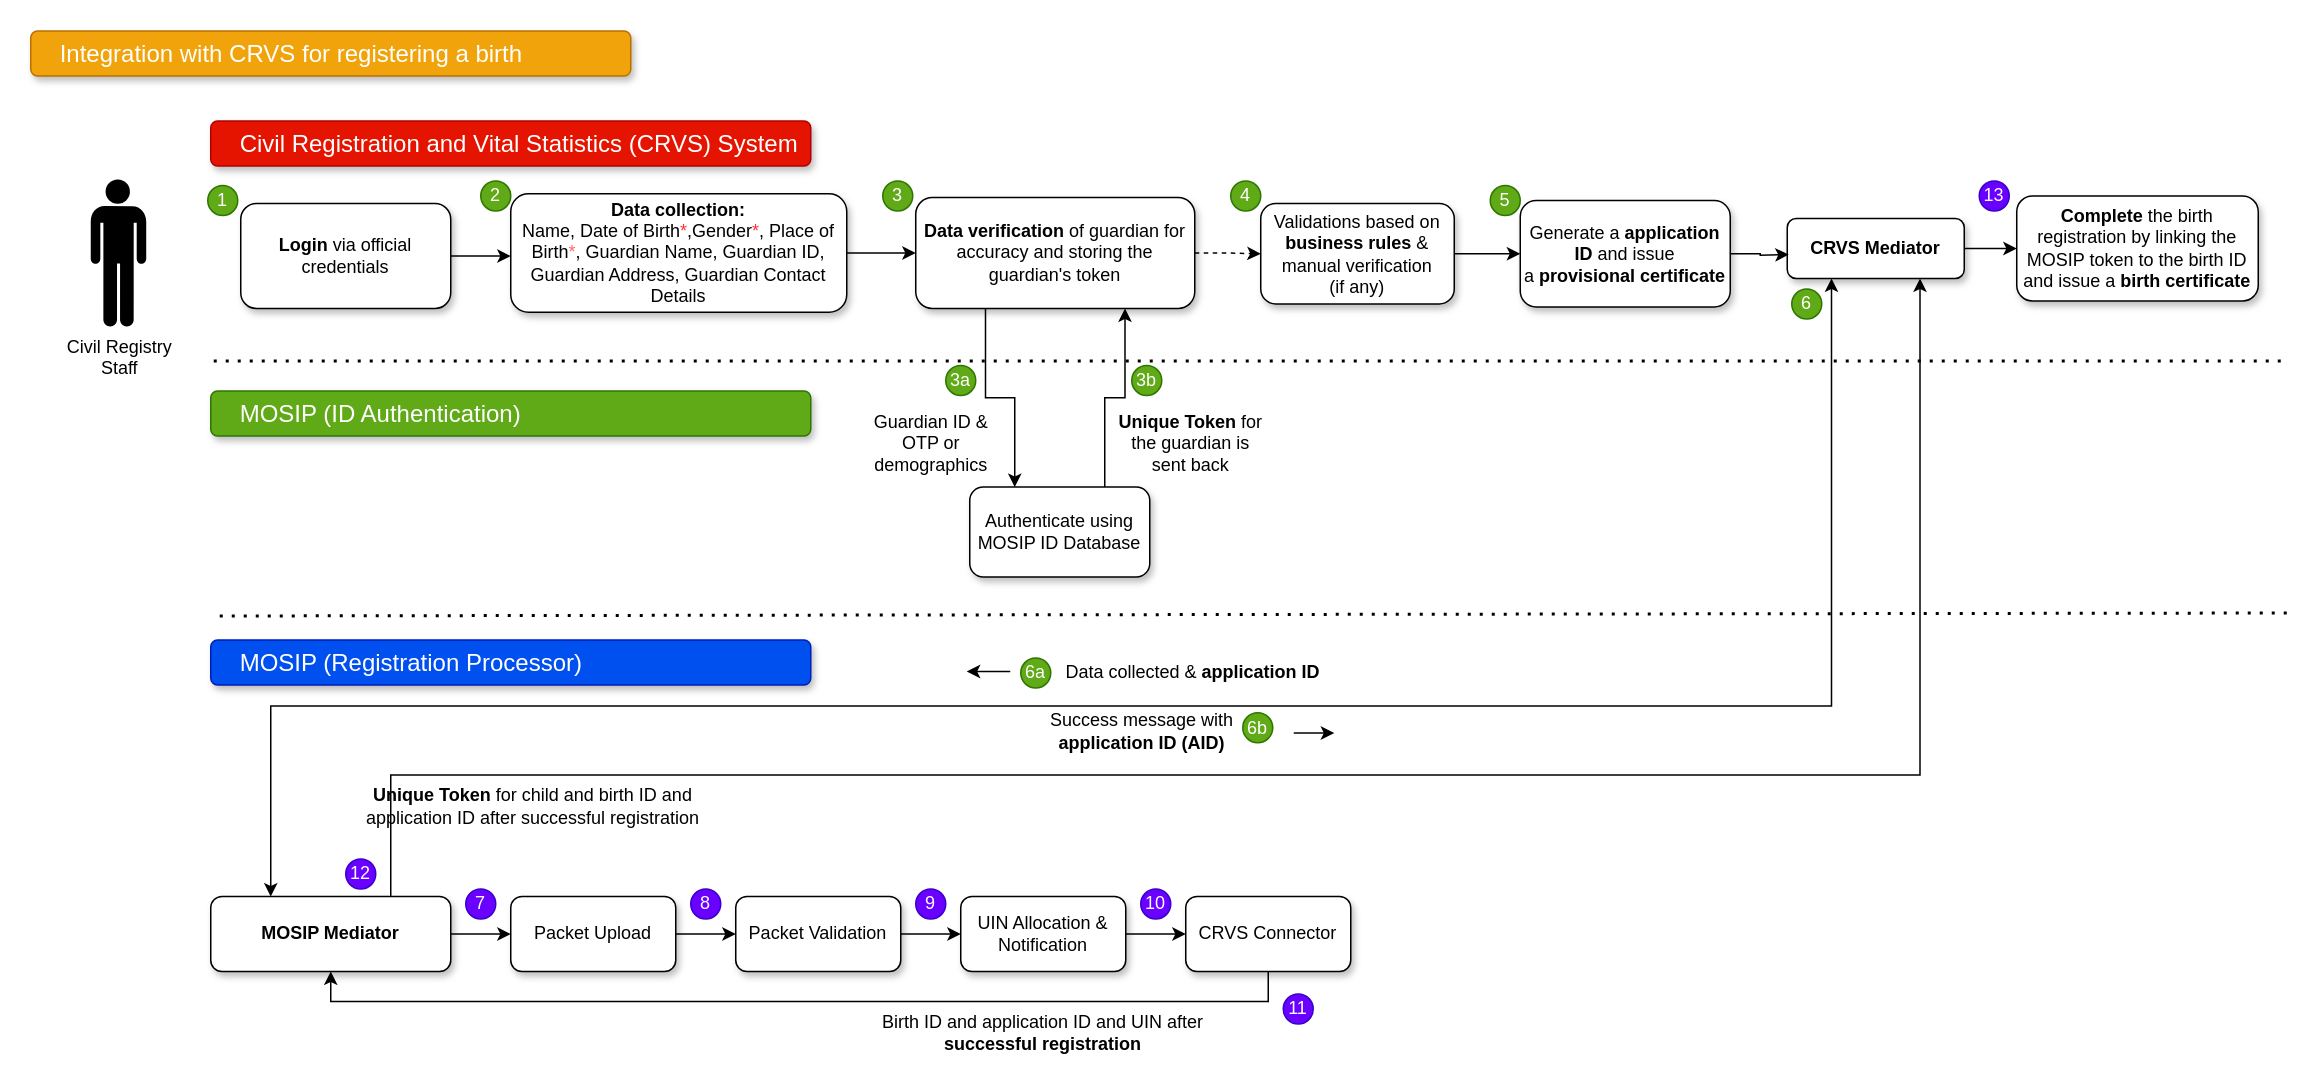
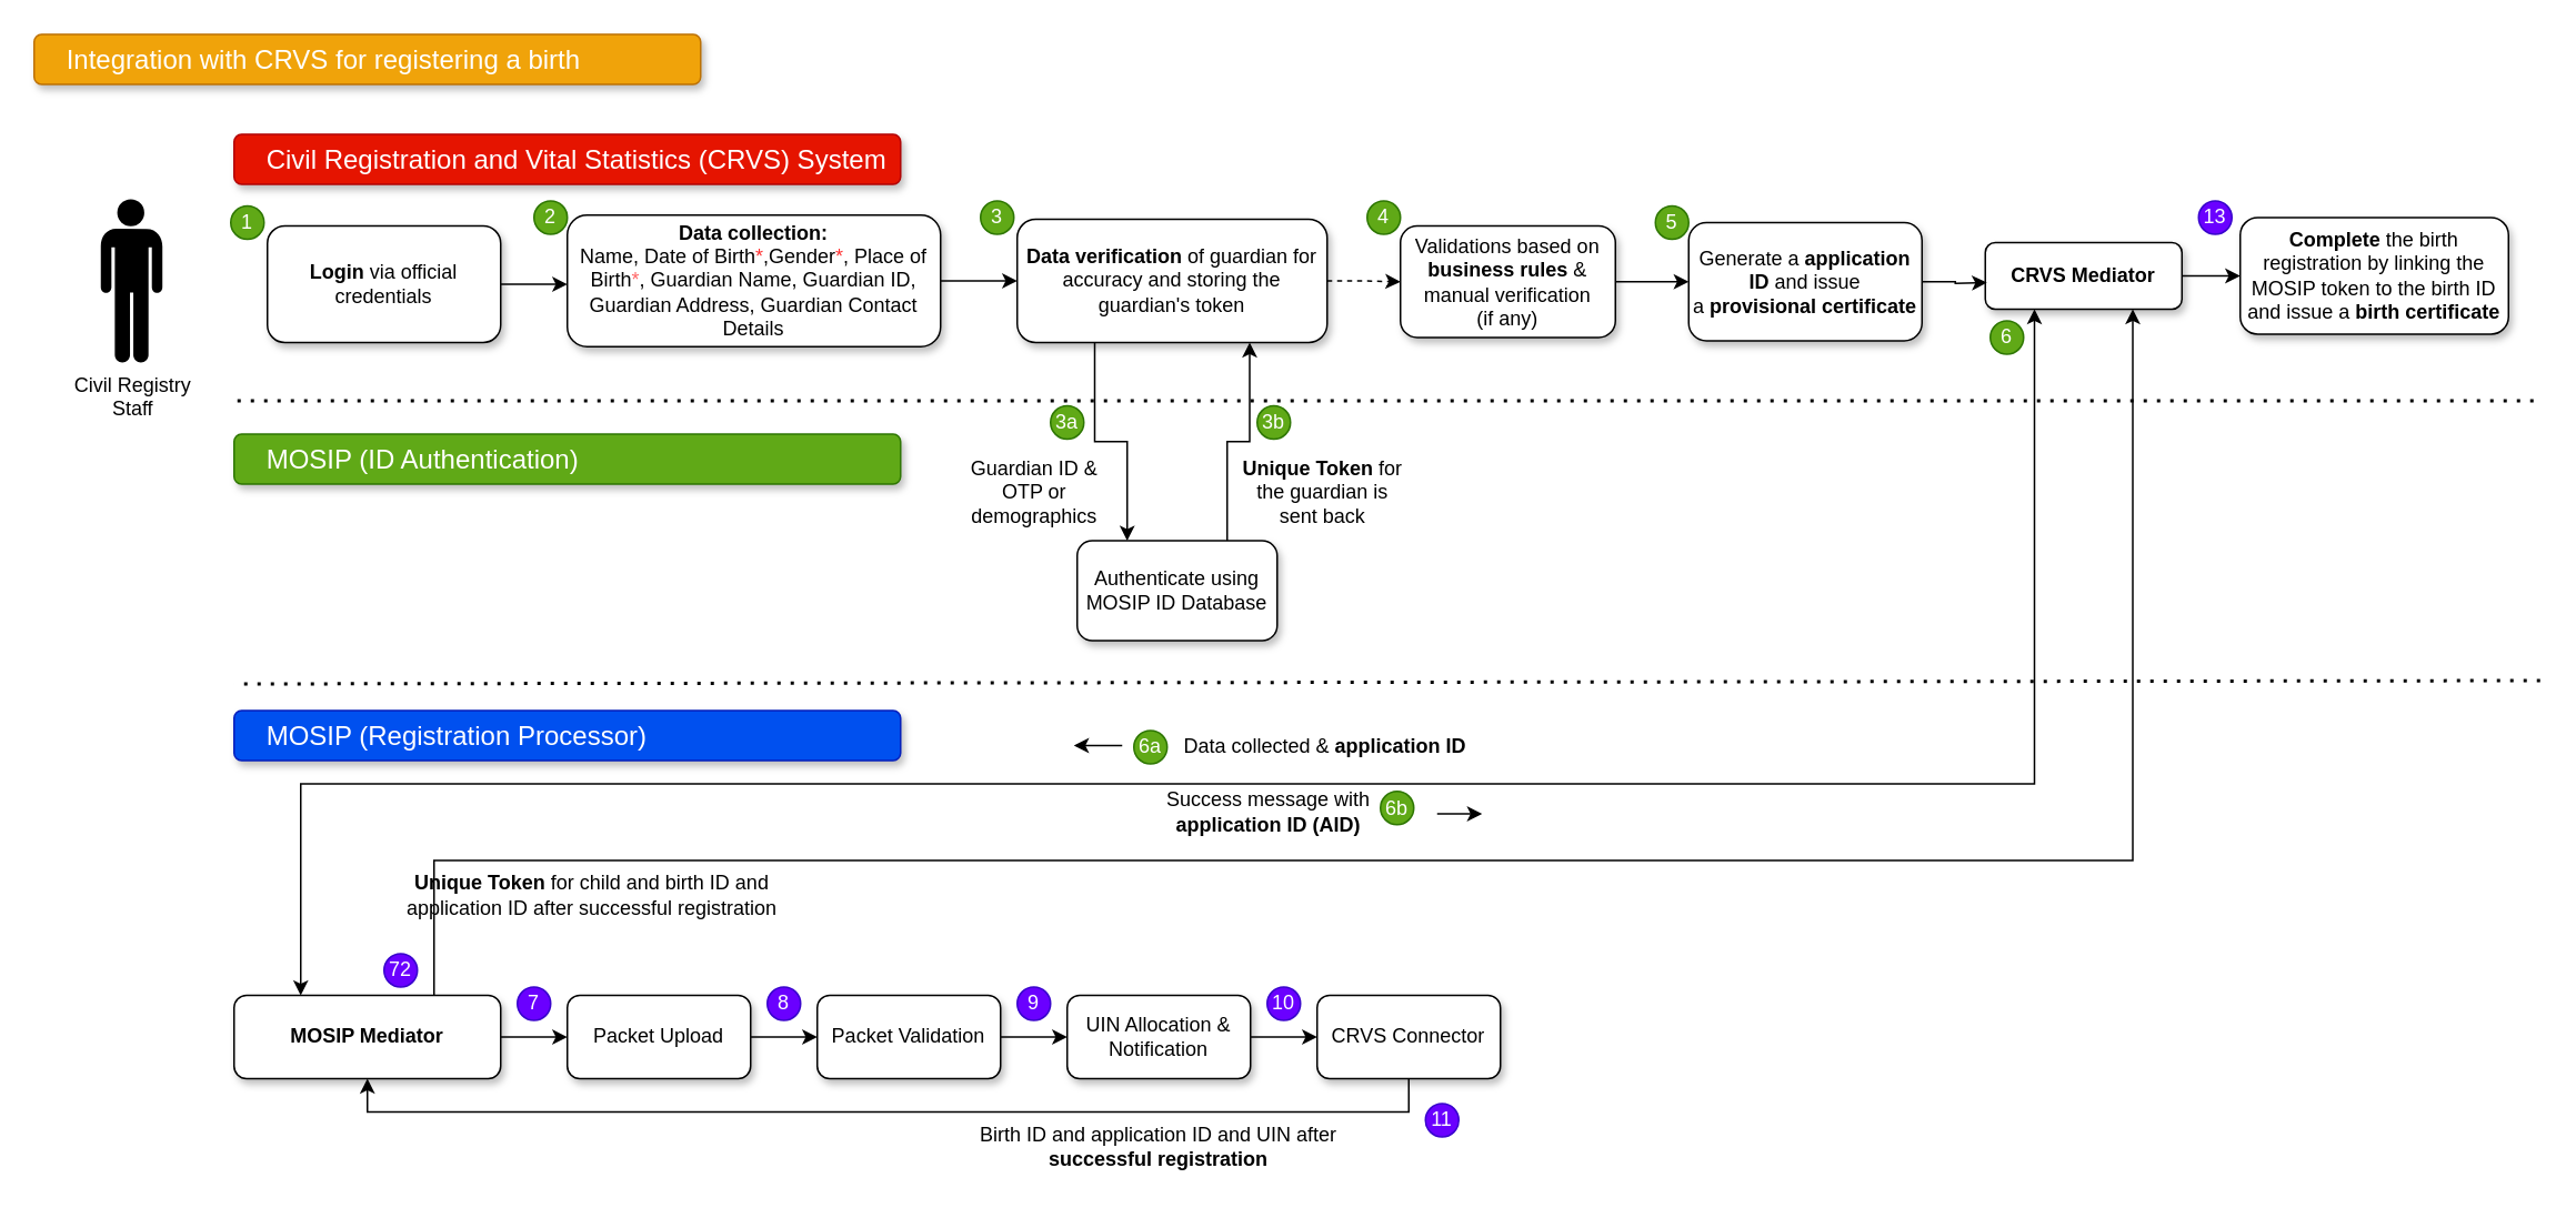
- <mxCell id="36" value="12" style="ellipse;whiteSpace=wrap;html=1;aspect=fixed;labelBackgroundColor=none;fontColor=#ffffff;fillColor=#6a00ff;strokeColor=#3700CC;" parent="1" vertex="1"><mxGeometry x="230" y="572" width="20" height="20" as="geometry" /></mxCell>
+ <mxCell id="36" value="72" style="ellipse;whiteSpace=wrap;html=1;aspect=fixed;labelBackgroundColor=none;fontColor=#ffffff;fillColor=#6a00ff;strokeColor=#3700CC;" parent="1" vertex="1"><mxGeometry x="230" y="572" width="20" height="20" as="geometry" /></mxCell>
